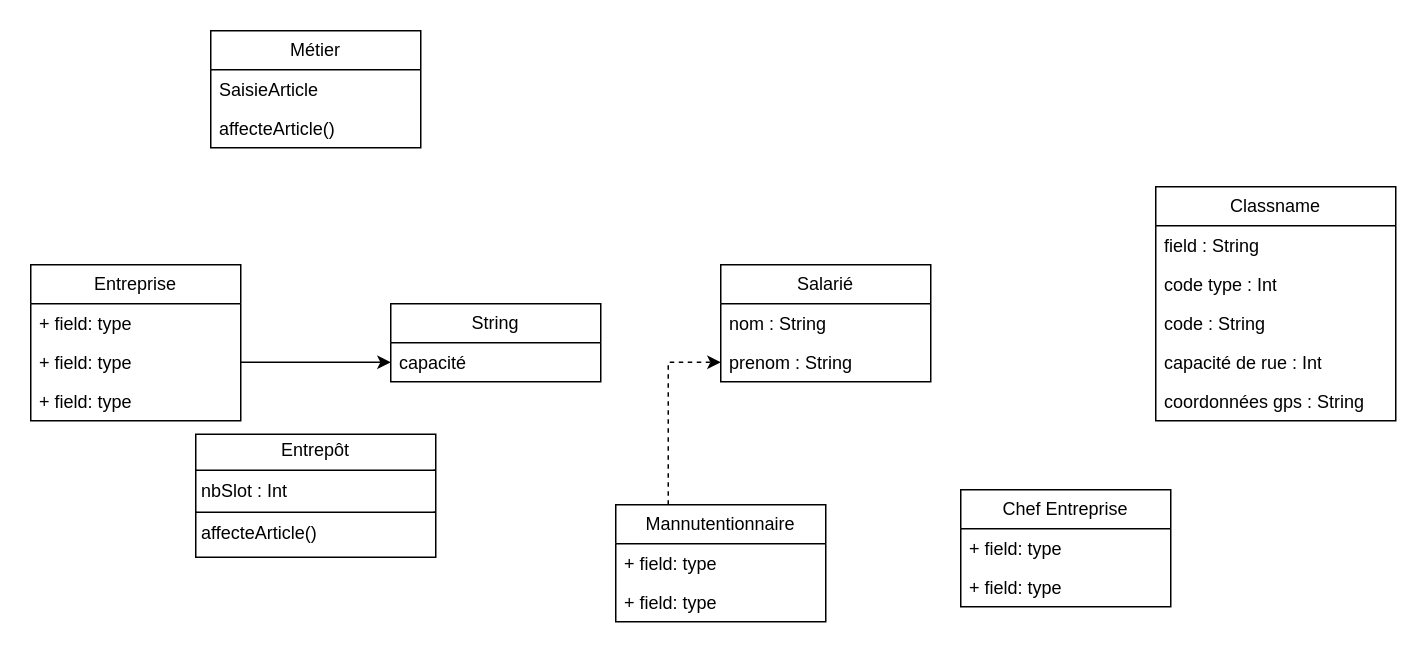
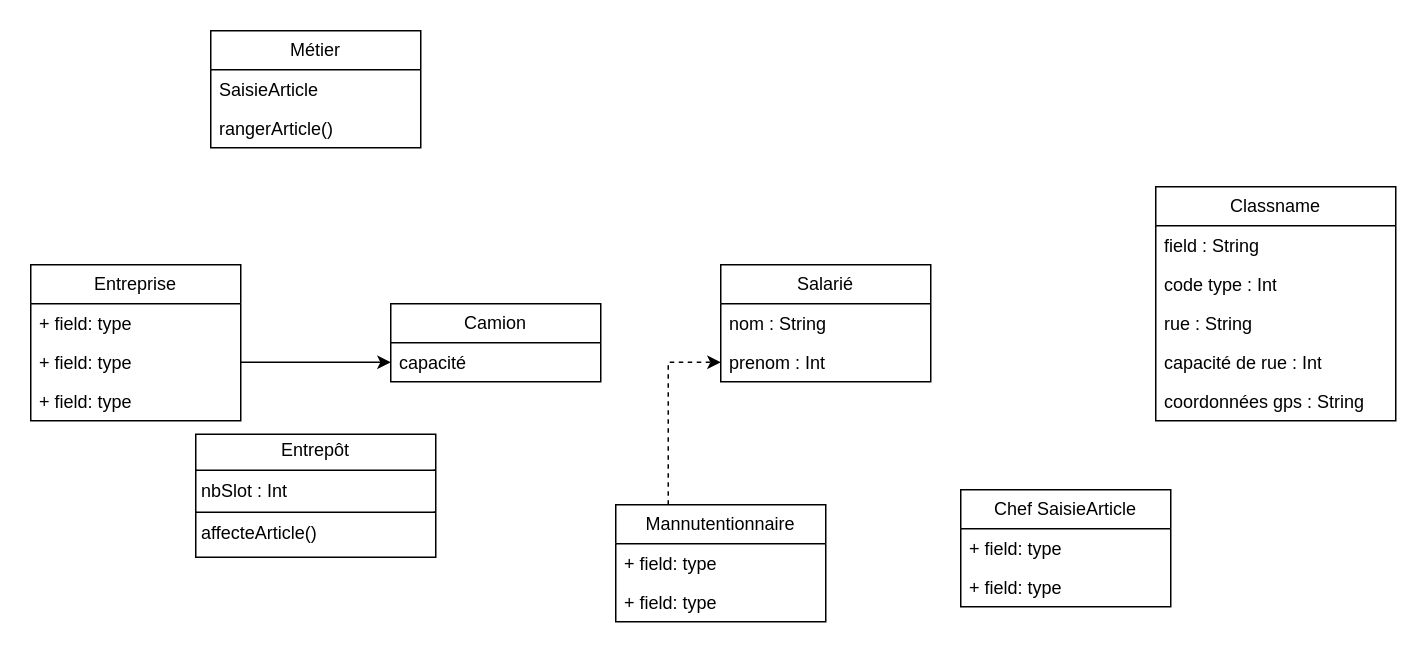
- <mxCell id="28" value="affecteArticle()" style="text;strokeColor=none;fillColor=none;align=left;verticalAlign=top;spacingLeft=4;spacingRight=4;overflow=hidden;rotatable=0;points=[[0,0.5],[1,0.5]];portConstraint=eastwest;whiteSpace=wrap;html=1;" vertex="1" parent="26"><mxGeometry y="52" width="140" height="26" as="geometry" /></mxCell>
+ <mxCell id="28" value="rangerArticle()" style="text;strokeColor=none;fillColor=none;align=left;verticalAlign=top;spacingLeft=4;spacingRight=4;overflow=hidden;rotatable=0;points=[[0,0.5],[1,0.5]];portConstraint=eastwest;whiteSpace=wrap;html=1;" vertex="1" parent="26"><mxGeometry y="52" width="140" height="26" as="geometry" /></mxCell>
- <mxCell id="18" value="String" style="swimlane;fontStyle=0;childLayout=stackLayout;horizontal=1;startSize=26;fillColor=none;horizontalStack=0;resizeParent=1;resizeParentMax=0;resizeLast=0;collapsible=1;marginBottom=0;whiteSpace=wrap;html=1;" vertex="1" parent="1"><mxGeometry x="260" y="202" width="140" height="52" as="geometry" /></mxCell>
+ <mxCell id="18" value="Camion" style="swimlane;fontStyle=0;childLayout=stackLayout;horizontal=1;startSize=26;fillColor=none;horizontalStack=0;resizeParent=1;resizeParentMax=0;resizeLast=0;collapsible=1;marginBottom=0;whiteSpace=wrap;html=1;" vertex="1" parent="1"><mxGeometry x="260" y="202" width="140" height="52" as="geometry" /></mxCell>
- <mxCell id="8" value="code : String" style="text;strokeColor=none;fillColor=none;align=left;verticalAlign=top;spacingLeft=4;spacingRight=4;overflow=hidden;rotatable=0;points=[[0,0.5],[1,0.5]];portConstraint=eastwest;whiteSpace=wrap;html=1;" vertex="1" parent="5"><mxGeometry y="78" width="160" height="26" as="geometry" /></mxCell>
+ <mxCell id="8" value="rue : String" style="text;strokeColor=none;fillColor=none;align=left;verticalAlign=top;spacingLeft=4;spacingRight=4;overflow=hidden;rotatable=0;points=[[0,0.5],[1,0.5]];portConstraint=eastwest;whiteSpace=wrap;html=1;" vertex="1" parent="5"><mxGeometry y="78" width="160" height="26" as="geometry" /></mxCell>
- <mxCell id="4" value="pre&lt;span style=&quot;background-color: initial;&quot;&gt;nom : String&lt;/span&gt;" style="text;strokeColor=none;fillColor=none;align=left;verticalAlign=top;spacingLeft=4;spacingRight=4;overflow=hidden;rotatable=0;points=[[0,0.5],[1,0.5]];portConstraint=eastwest;whiteSpace=wrap;html=1;" vertex="1" parent="2"><mxGeometry y="52" width="140" height="26" as="geometry" /></mxCell>
+ <mxCell id="4" value="pre&lt;span style=&quot;background-color: initial;&quot;&gt;nom : Int&lt;/span&gt;" style="text;strokeColor=none;fillColor=none;align=left;verticalAlign=top;spacingLeft=4;spacingRight=4;overflow=hidden;rotatable=0;points=[[0,0.5],[1,0.5]];portConstraint=eastwest;whiteSpace=wrap;html=1;" vertex="1" parent="2"><mxGeometry y="52" width="140" height="26" as="geometry" /></mxCell>
- <mxCell id="11" value="Chef Entreprise" style="swimlane;fontStyle=0;childLayout=stackLayout;horizontal=1;startSize=26;fillColor=none;horizontalStack=0;resizeParent=1;resizeParentMax=0;resizeLast=0;collapsible=1;marginBottom=0;whiteSpace=wrap;html=1;" vertex="1" parent="1"><mxGeometry x="640" y="326" width="140" height="78" as="geometry" /></mxCell>
+ <mxCell id="11" value="Chef SaisieArticle" style="swimlane;fontStyle=0;childLayout=stackLayout;horizontal=1;startSize=26;fillColor=none;horizontalStack=0;resizeParent=1;resizeParentMax=0;resizeLast=0;collapsible=1;marginBottom=0;whiteSpace=wrap;html=1;" vertex="1" parent="1"><mxGeometry x="640" y="326" width="140" height="78" as="geometry" /></mxCell>
